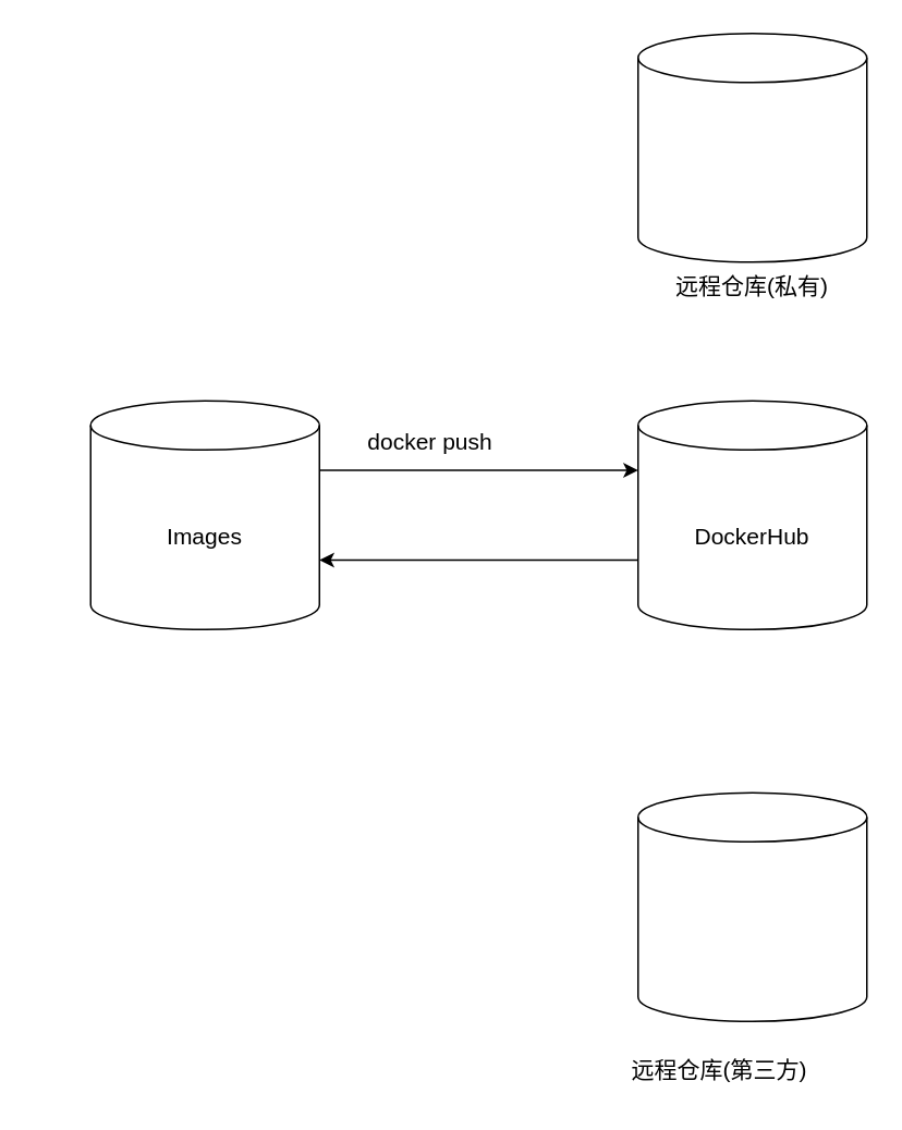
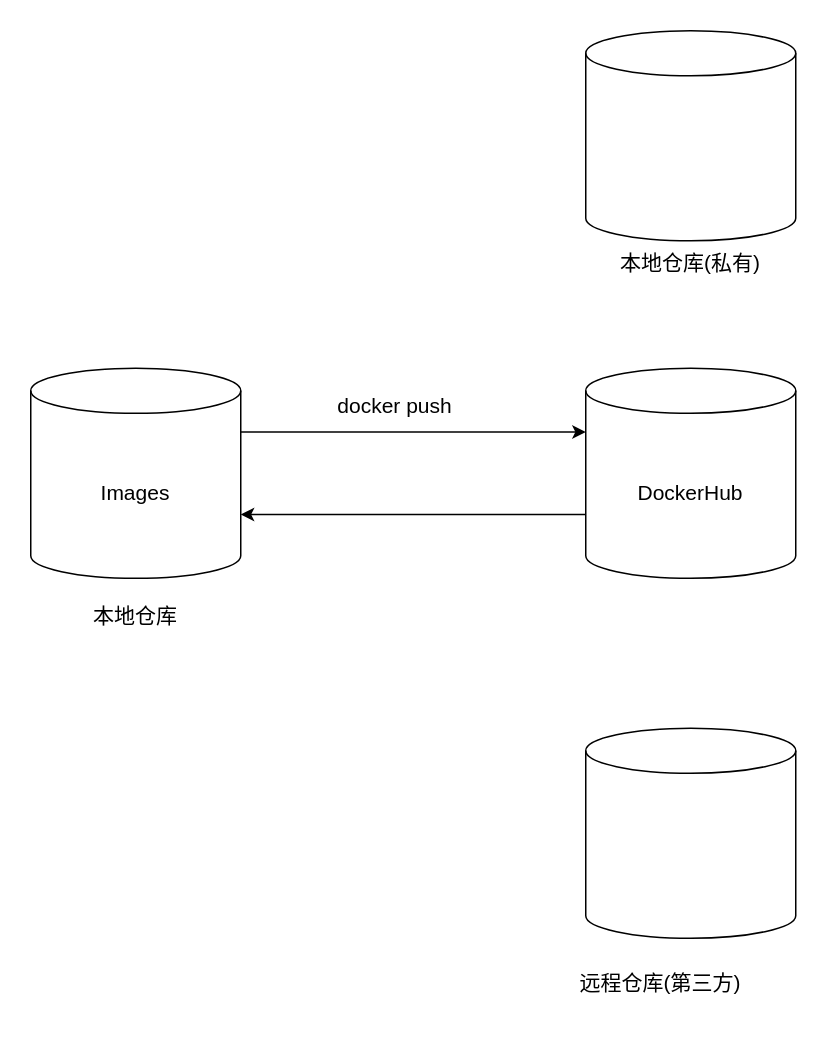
- <mxCell id="11" value="&lt;font style=&quot;font-size: 14px;&quot;&gt;远程仓库(私有)&lt;/font&gt;" style="text;html=1;align=center;verticalAlign=middle;whiteSpace=wrap;rounded=0;" vertex="1" parent="1"><mxGeometry x="410" y="160" width="100" height="30" as="geometry" /></mxCell>
+ <mxCell id="11" value="&lt;font style=&quot;font-size: 14px;&quot;&gt;本地仓库(私有)&lt;/font&gt;" style="text;html=1;align=center;verticalAlign=middle;whiteSpace=wrap;rounded=0;" vertex="1" parent="1"><mxGeometry x="410" y="160" width="100" height="30" as="geometry" /></mxCell>
- <mxCell id="3" value="&lt;span style=&quot;font-size: 14px;&quot;&gt;Images&lt;/span&gt;" style="shape=cylinder3;whiteSpace=wrap;html=1;boundedLbl=1;backgroundOutline=1;size=15;" vertex="1" parent="1"><mxGeometry x="55" y="245" width="140" height="140" as="geometry" /></mxCell>
+ <mxCell id="3" value="&lt;span style=&quot;font-size: 14px;&quot;&gt;Images&lt;/span&gt;" style="shape=cylinder3;whiteSpace=wrap;html=1;boundedLbl=1;backgroundOutline=1;size=15;" vertex="1" parent="1"><mxGeometry y="245" width="140" height="140" as="geometry" x="20" /></mxCell>
+ <mxCell id="4" value="&lt;font style=&quot;font-size: 14px;&quot;&gt;本地仓库&lt;/font&gt;" style="text;html=1;align=center;verticalAlign=middle;whiteSpace=wrap;rounded=0;" vertex="1" parent="1"><mxGeometry x="60" y="395" width="60" height="30" as="geometry" /></mxCell>
